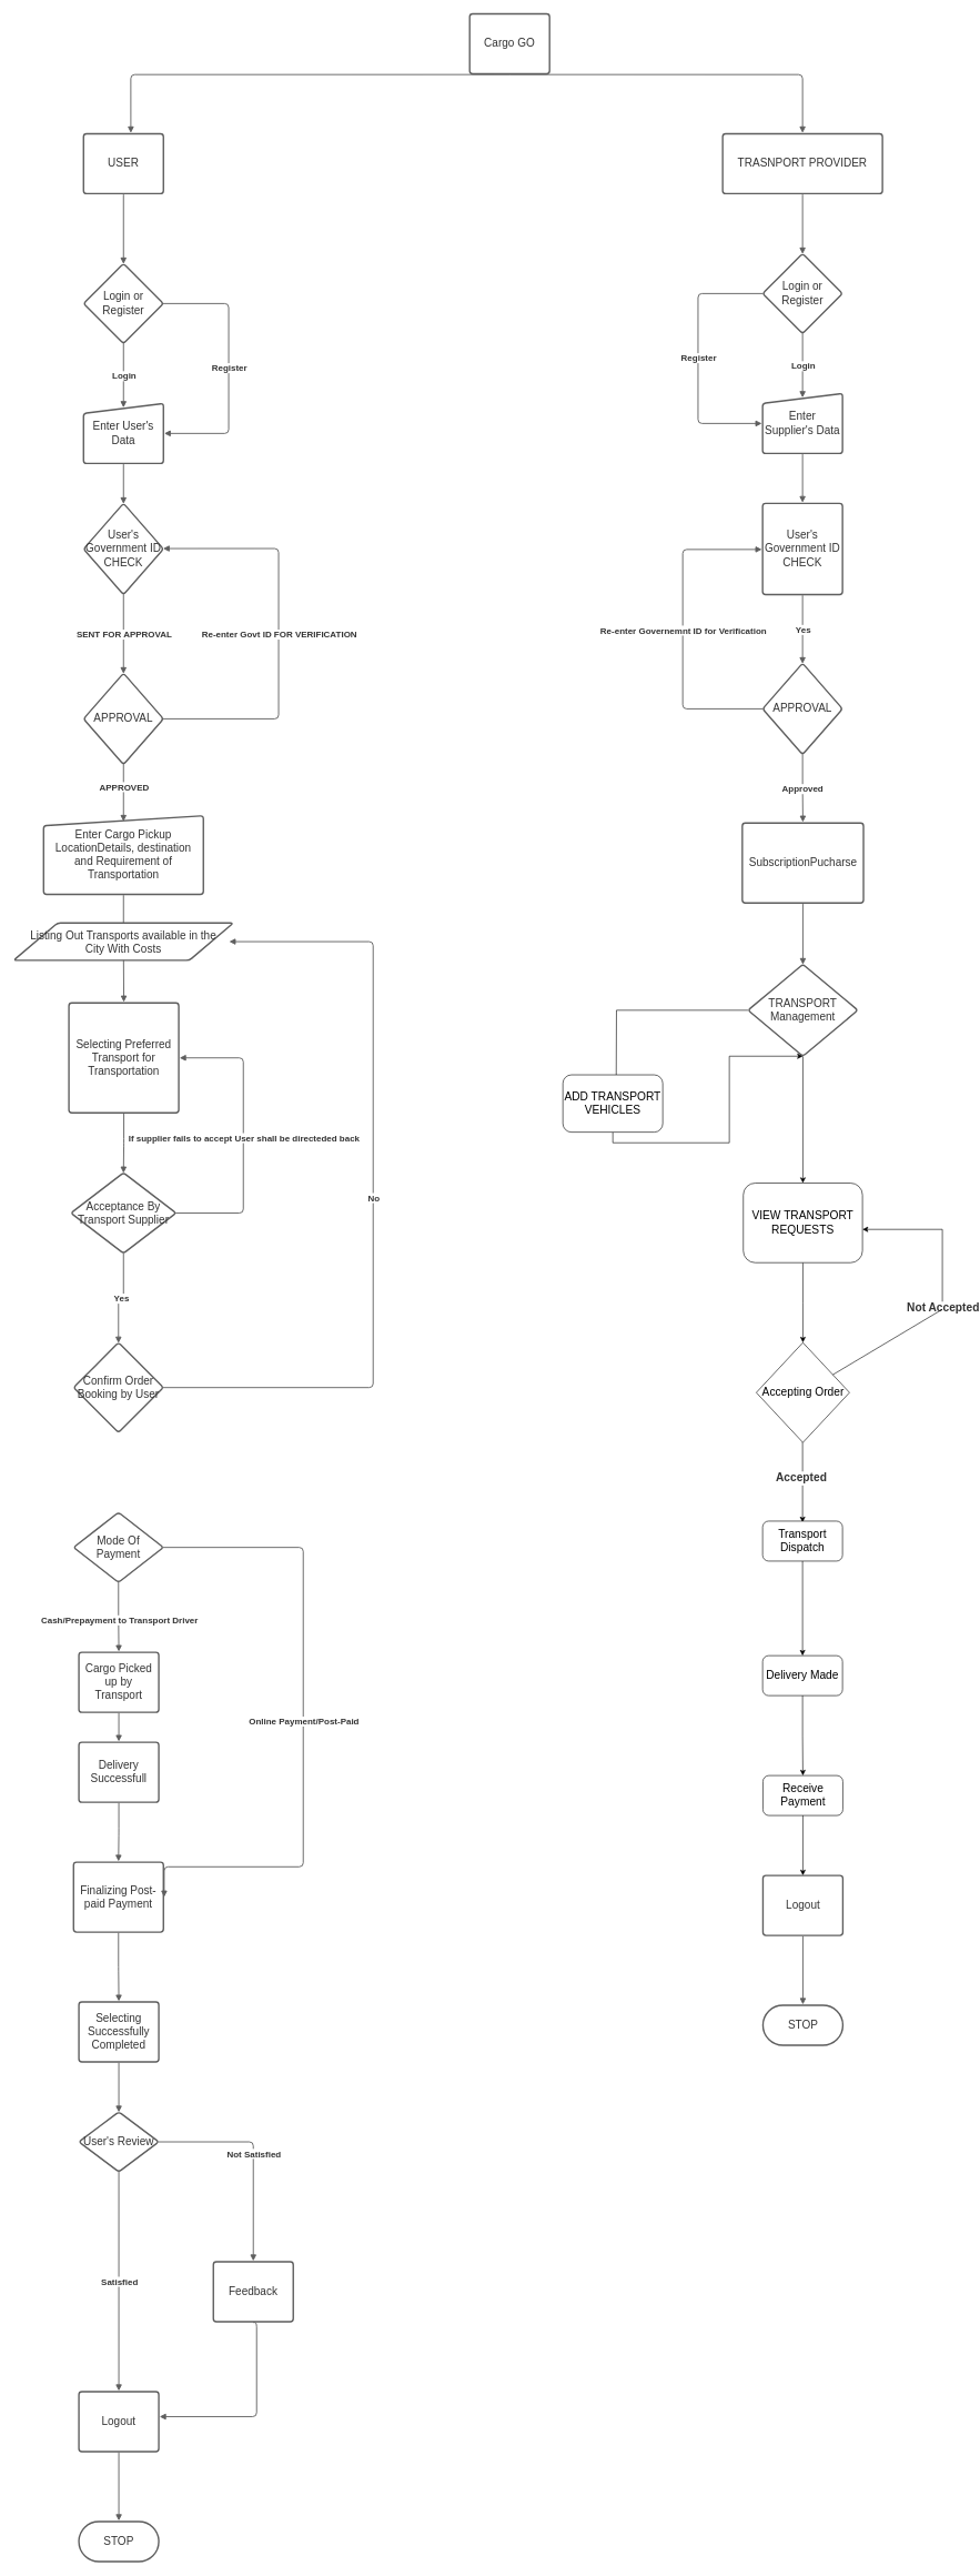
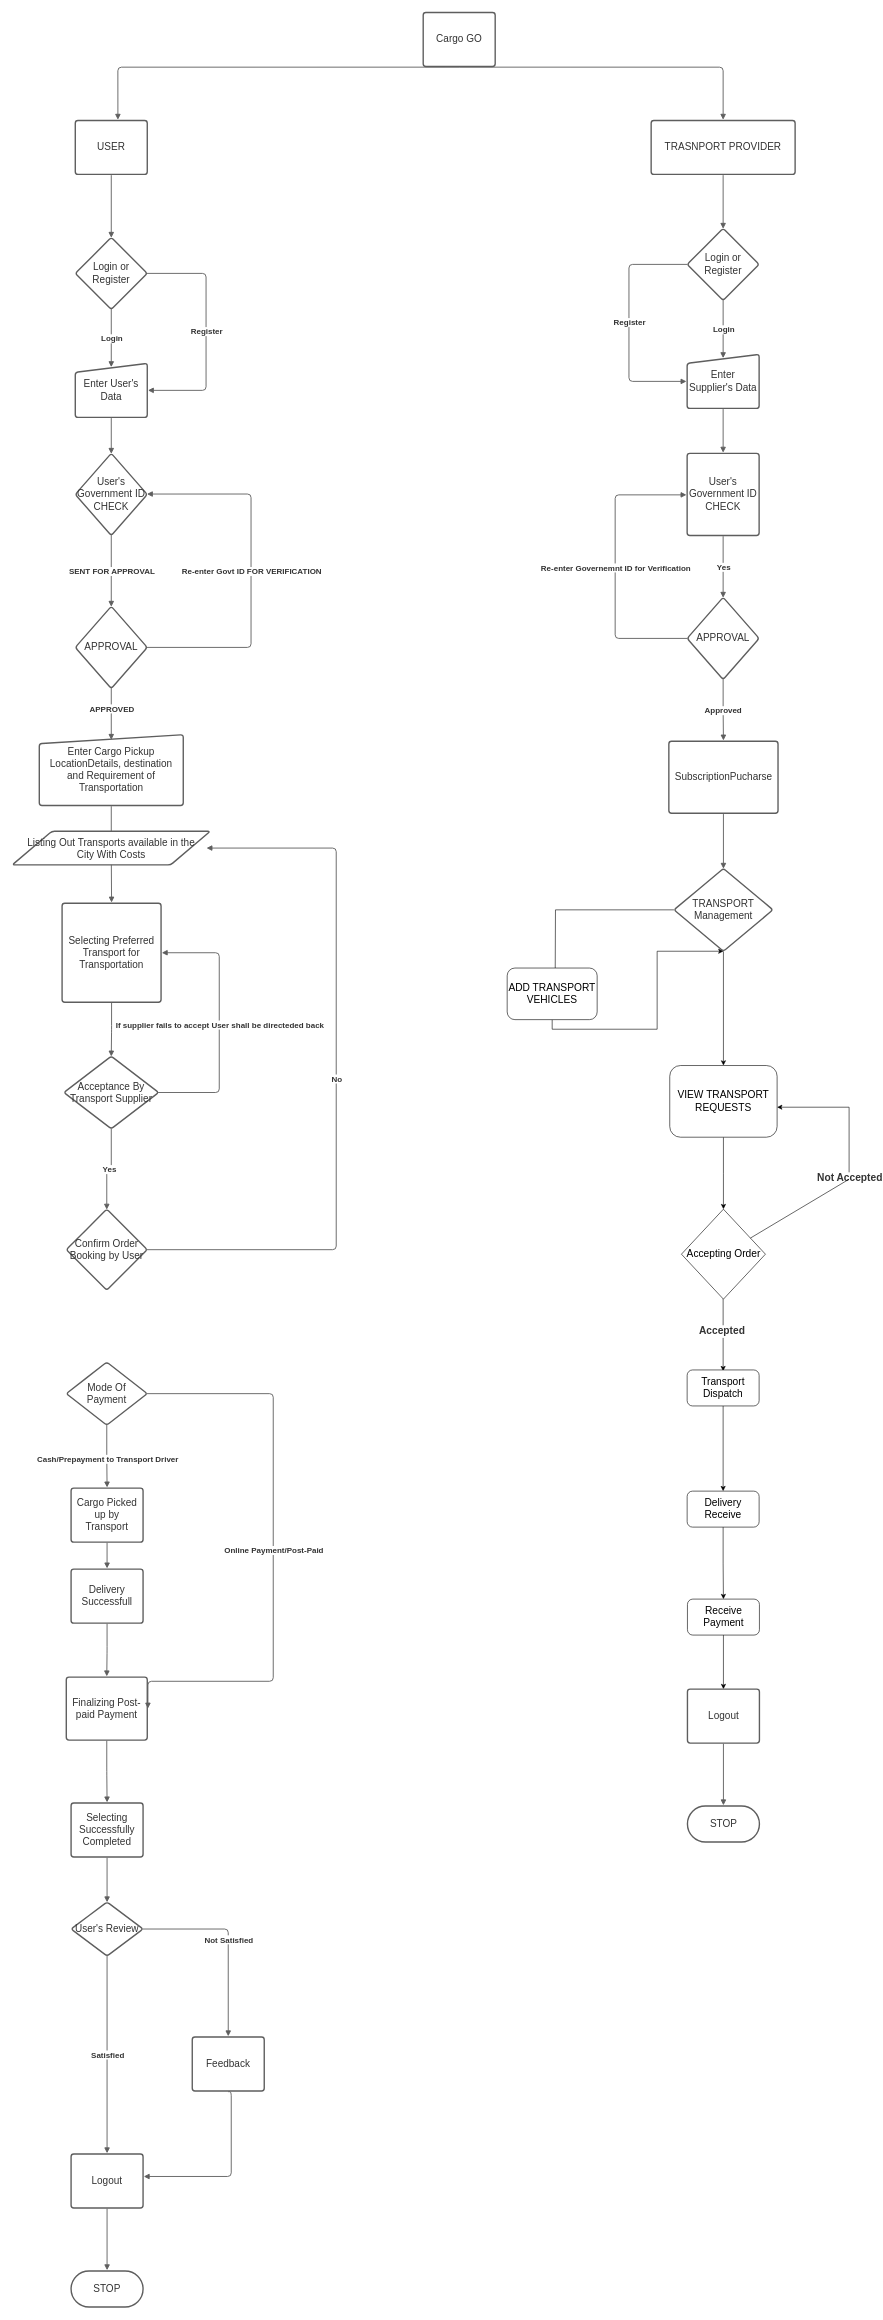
- <mxCell id="93" value="Delivery Made" style="rounded=1;whiteSpace=wrap;html=1;fontSize=17;" vertex="1" parent="1"><mxGeometry x="1145" y="2485" width="120" height="60" as="geometry" /></mxCell>
+ <mxCell id="93" value="Delivery Receive" style="rounded=1;whiteSpace=wrap;html=1;fontSize=17;" vertex="1" parent="1"><mxGeometry x="1145" y="2485" width="120" height="60" as="geometry" /></mxCell>
